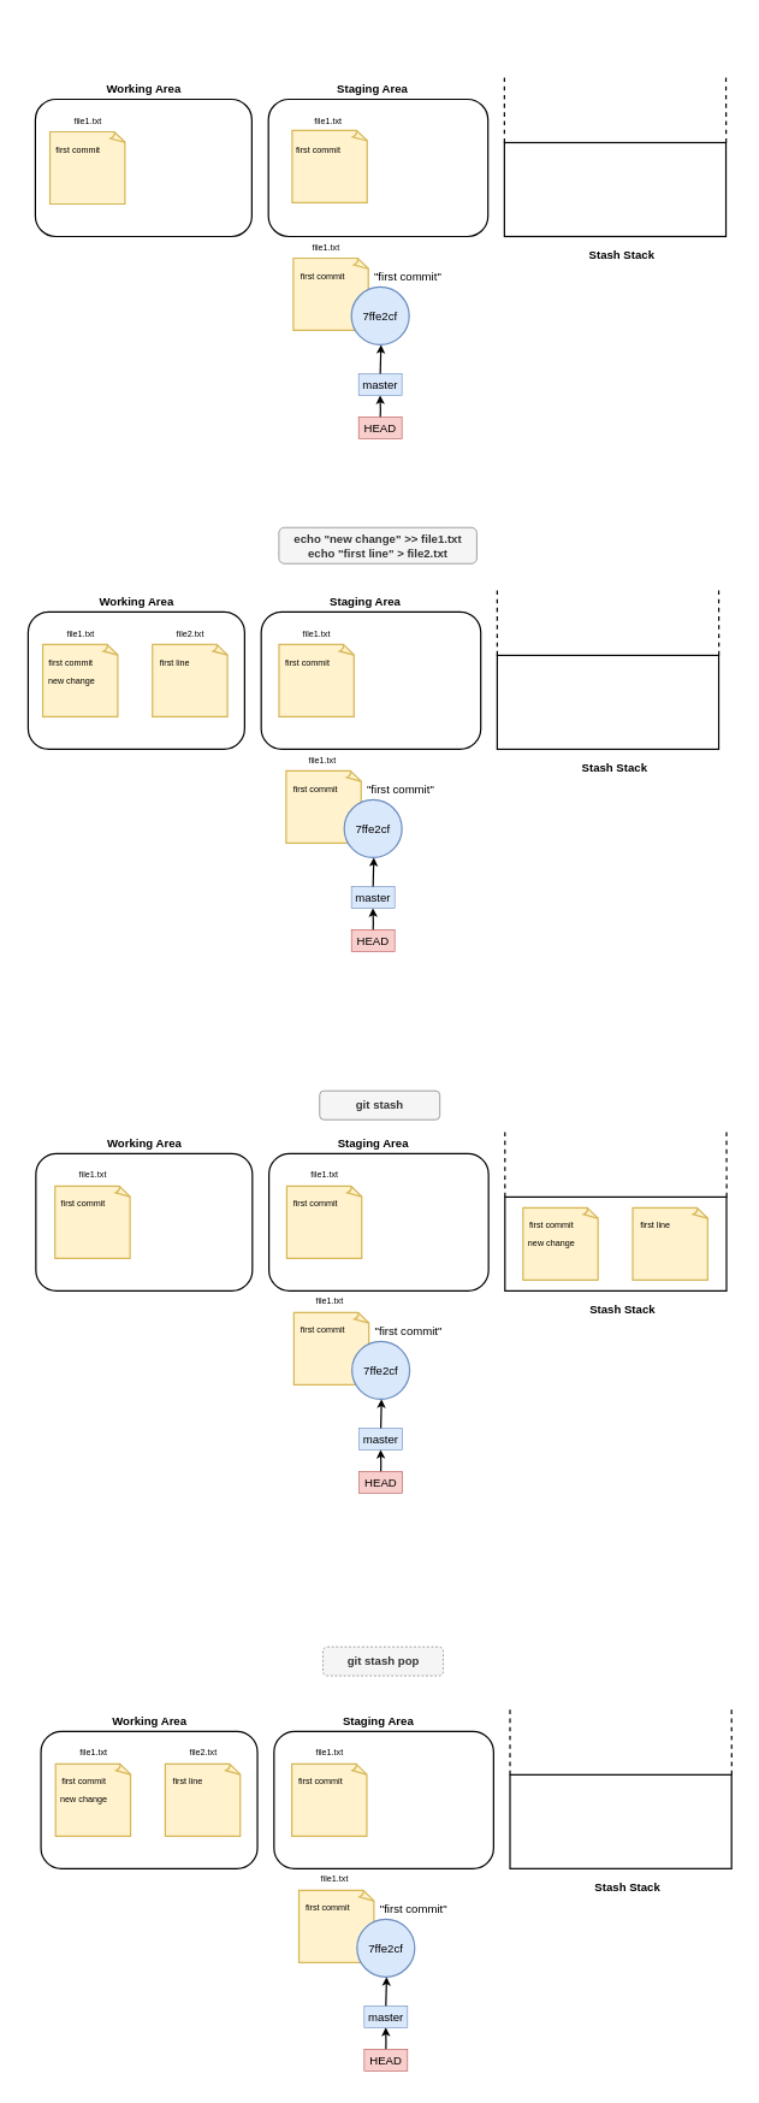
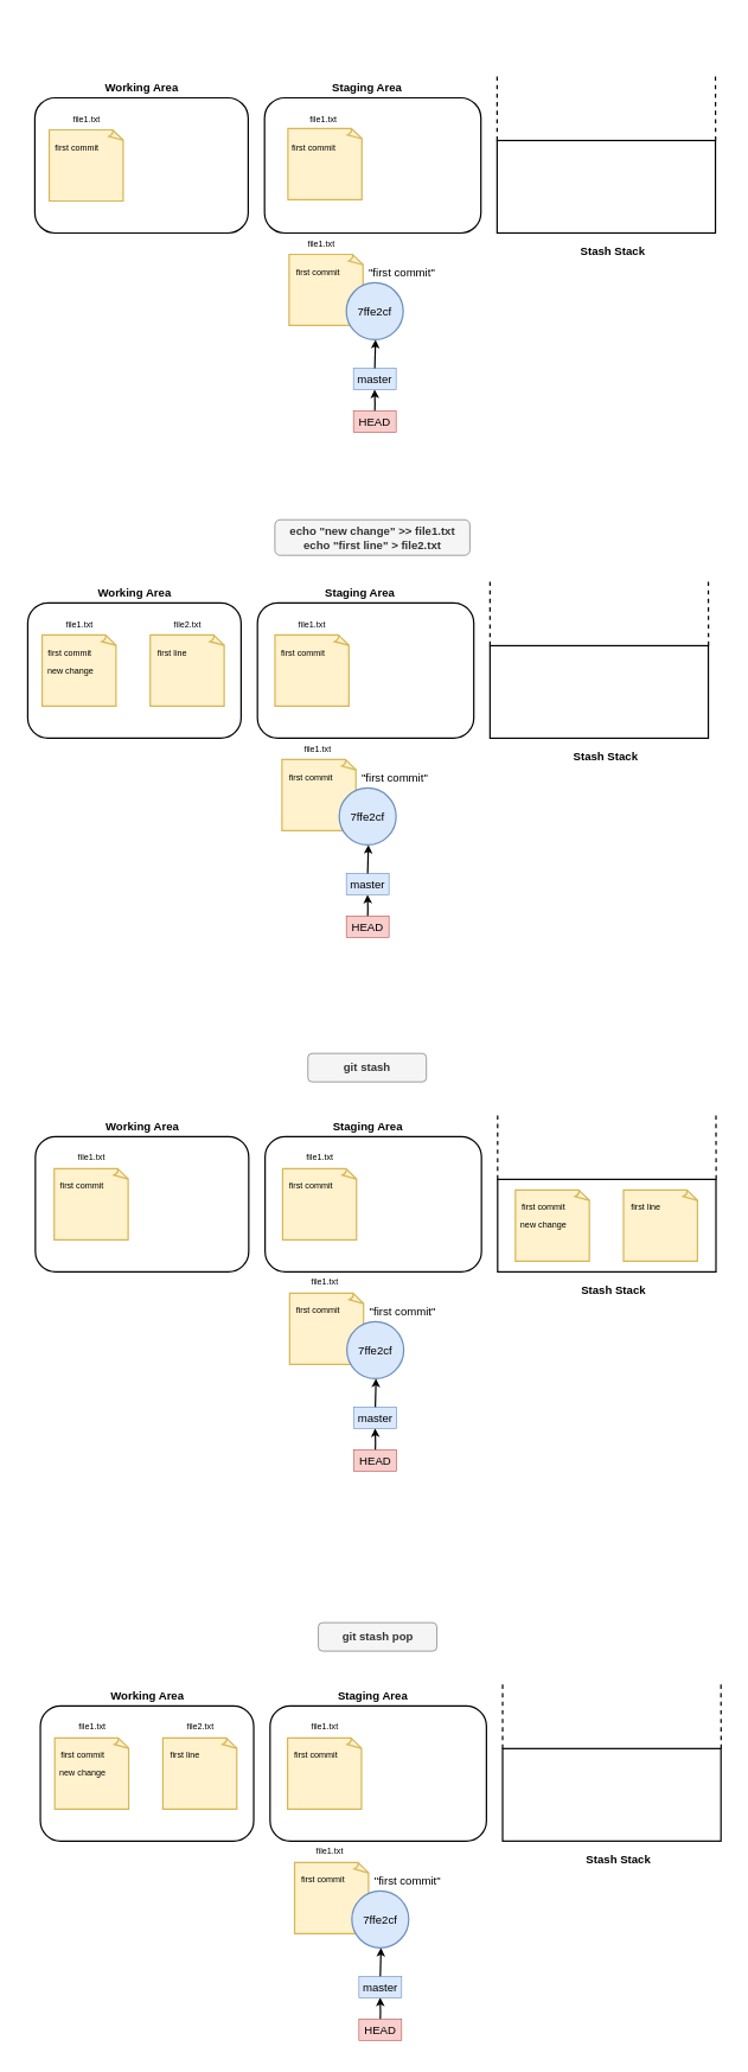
- <mxCell id="75" value="git stash" style="rounded=1;whiteSpace=wrap;html=1;fillColor=#f5f5f5;fontColor=#333333;strokeColor=#666666;fontStyle=1;fontSize=16;" vertex="1" parent="1"><mxGeometry x="442.05" y="1510" width="166.63" height="40" as="geometry" /></mxCell>
+ <mxCell id="75" value="git stash" style="rounded=1;whiteSpace=wrap;html=1;fillColor=#f5f5f5;fontColor=#333333;strokeColor=#666666;fontStyle=1;fontSize=16;" vertex="1" parent="1"><mxGeometry x="432.05" y="1480" width="166.63" height="40" as="geometry" /></mxCell>
- <mxCell id="117" value="git stash pop" style="rounded=1;whiteSpace=wrap;html=1;fillColor=#f5f5f5;fontColor=#333333;strokeColor=#666666;fontStyle=1;fontSize=16;dashed=1;" vertex="1" parent="1"><mxGeometry x="446.74" y="2280" width="166.63" height="40" as="geometry" /></mxCell>
+ <mxCell id="117" value="git stash pop" style="rounded=1;whiteSpace=wrap;html=1;fillColor=#f5f5f5;fontColor=#333333;strokeColor=#666666;fontStyle=1;fontSize=16;" vertex="1" parent="1"><mxGeometry x="446.74" y="2280" width="166.63" height="40" as="geometry" /></mxCell>
